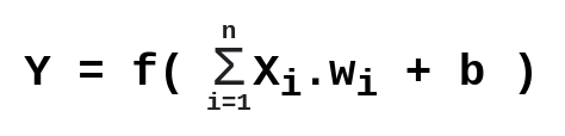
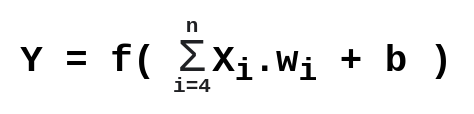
- <mxCell id="3" value="&lt;span style=&quot;color: rgb(32, 33, 36); text-align: left; background-color: rgb(255, 255, 255);&quot;&gt;&lt;font size=&quot;1&quot; style=&quot;&quot;&gt;&lt;b style=&quot;font-size: 28px;&quot;&gt;i=1&lt;/b&gt;&lt;/font&gt;&lt;/span&gt;" style="text;html=1;strokeColor=none;fillColor=none;align=center;verticalAlign=middle;whiteSpace=wrap;rounded=0;shadow=1;labelBackgroundColor=none;fontFamily=Courier New;fontSize=25;fontColor=#000000;" vertex="1" parent="1"><mxGeometry x="226" y="100" width="60" height="30" as="geometry" /></mxCell>
+ <mxCell id="3" value="&lt;span style=&quot;color: rgb(32, 33, 36); text-align: left; background-color: rgb(255, 255, 255);&quot;&gt;&lt;font size=&quot;1&quot; style=&quot;&quot;&gt;&lt;b style=&quot;font-size: 28px;&quot;&gt;i=4&lt;/b&gt;&lt;/font&gt;&lt;/span&gt;" style="text;html=1;strokeColor=none;fillColor=none;align=center;verticalAlign=middle;whiteSpace=wrap;rounded=0;shadow=1;labelBackgroundColor=none;fontFamily=Courier New;fontSize=25;fontColor=#000000;" vertex="1" parent="1"><mxGeometry x="226" y="100" width="60" height="30" as="geometry" /></mxCell>
